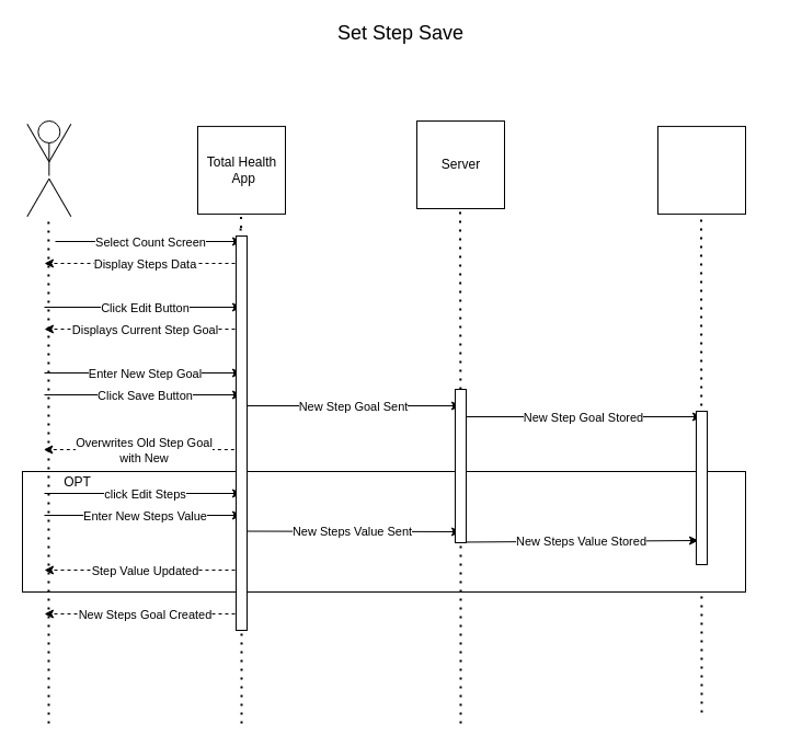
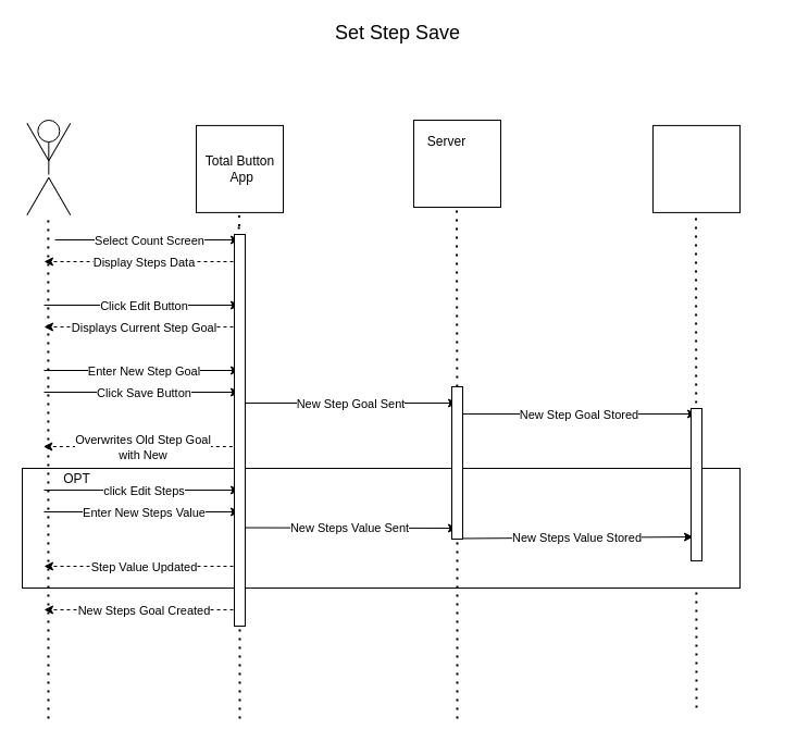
- <mxCell id="16" value="Server" style="text;html=1;resizable=0;autosize=1;align=center;verticalAlign=middle;points=[];fillColor=none;strokeColor=none;rounded=0;" vertex="1" parent="1"><mxGeometry x="395" y="140" width="50" height="20" as="geometry" /></mxCell>
+ <mxCell id="16" value="Server" style="text;html=1;resizable=0;autosize=1;align=center;verticalAlign=middle;points=[];fillColor=none;strokeColor=none;rounded=0;" vertex="1" parent="1"><mxGeometry x="385" y="120" width="50" height="20" as="geometry" /></mxCell>
- <mxCell id="15" value="Total Health&lt;br&gt;&amp;nbsp;App" style="text;html=1;resizable=0;autosize=1;align=center;verticalAlign=middle;points=[];fillColor=none;strokeColor=none;rounded=0;" vertex="1" parent="1"><mxGeometry x="180" y="139.91" width="80" height="30" as="geometry" /></mxCell>
+ <mxCell id="15" value="Total Button&lt;br&gt;&amp;nbsp;App" style="text;html=1;resizable=0;autosize=1;align=center;verticalAlign=middle;points=[];fillColor=none;strokeColor=none;rounded=0;" vertex="1" parent="1"><mxGeometry x="180" y="139.91" width="80" height="30" as="geometry" /></mxCell>
